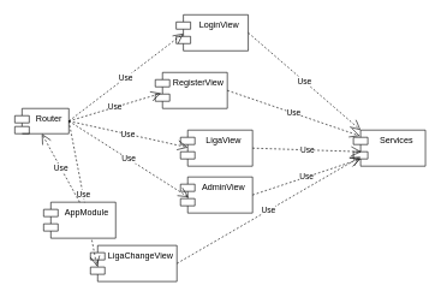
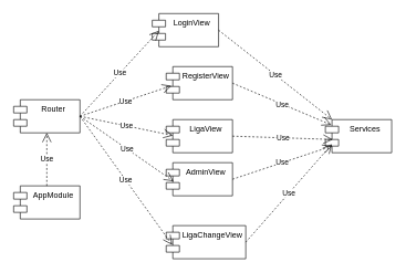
- <mxCell id="3" value="LoginView" style="shape=module;align=left;spacingLeft=20;align=center;verticalAlign=top;" vertex="1" parent="1"><mxGeometry x="244" y="20" width="100" height="50" as="geometry" /></mxCell>
+ <mxCell id="3" value="LoginView" style="shape=module;align=left;spacingLeft=20;align=center;verticalAlign=top;" vertex="1" parent="1"><mxGeometry x="229" y="20" width="100" height="50" as="geometry" /></mxCell>
- <mxCell id="4" value="RegisterView" style="shape=module;align=left;spacingLeft=20;align=center;verticalAlign=top;" vertex="1" parent="1"><mxGeometry x="215" y="100" width="100" height="50" as="geometry" /></mxCell>
+ <mxCell id="4" value="RegisterView" style="shape=module;align=left;spacingLeft=20;align=center;verticalAlign=top;" vertex="1" parent="1"><mxGeometry x="250" y="100" width="100" height="50" as="geometry" /></mxCell>
- <mxCell id="2" value="Router" style="shape=module;align=left;spacingLeft=20;align=center;verticalAlign=top;" vertex="1" parent="1"><mxGeometry x="20" y="150" width="75" height="35" as="geometry" /></mxCell>
+ <mxCell id="2" value="Router" style="shape=module;align=left;spacingLeft=20;align=center;verticalAlign=top;" vertex="1" parent="1"><mxGeometry x="20" y="150" width="100" height="50" as="geometry" /></mxCell>
- <mxCell id="14" value="AppModule&#10;" style="shape=module;align=left;spacingLeft=20;align=center;verticalAlign=top;" vertex="1" parent="1"><mxGeometry x="60" y="280" width="100" height="50" as="geometry" /></mxCell>
+ <mxCell id="14" value="AppModule&#10;" style="shape=module;align=left;spacingLeft=20;align=center;verticalAlign=top;" vertex="1" parent="1"><mxGeometry x="20" y="280" width="100" height="50" as="geometry" /></mxCell>
- <mxCell id="7" value="LigaChangeView" style="shape=module;align=left;spacingLeft=20;align=center;verticalAlign=top;" vertex="1" parent="1"><mxGeometry x="125" y="340" width="120" height="50" as="geometry" /></mxCell>
+ <mxCell id="7" value="LigaChangeView" style="shape=module;align=left;spacingLeft=20;align=center;verticalAlign=top;" vertex="1" parent="1"><mxGeometry x="250" y="340" width="120" height="50" as="geometry" /></mxCell>
